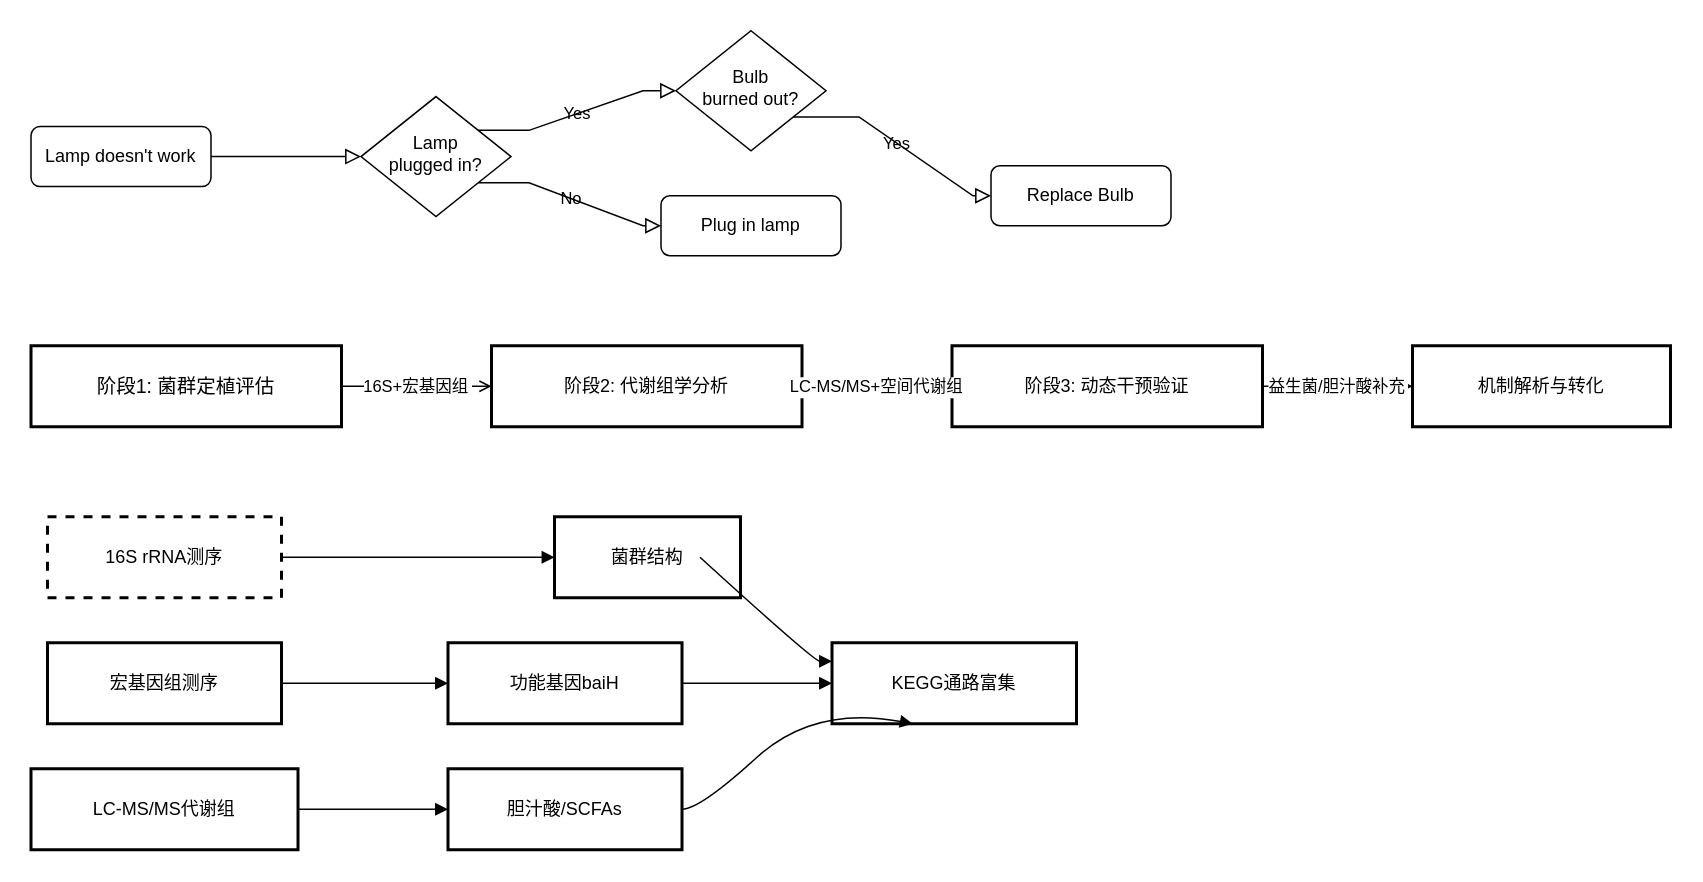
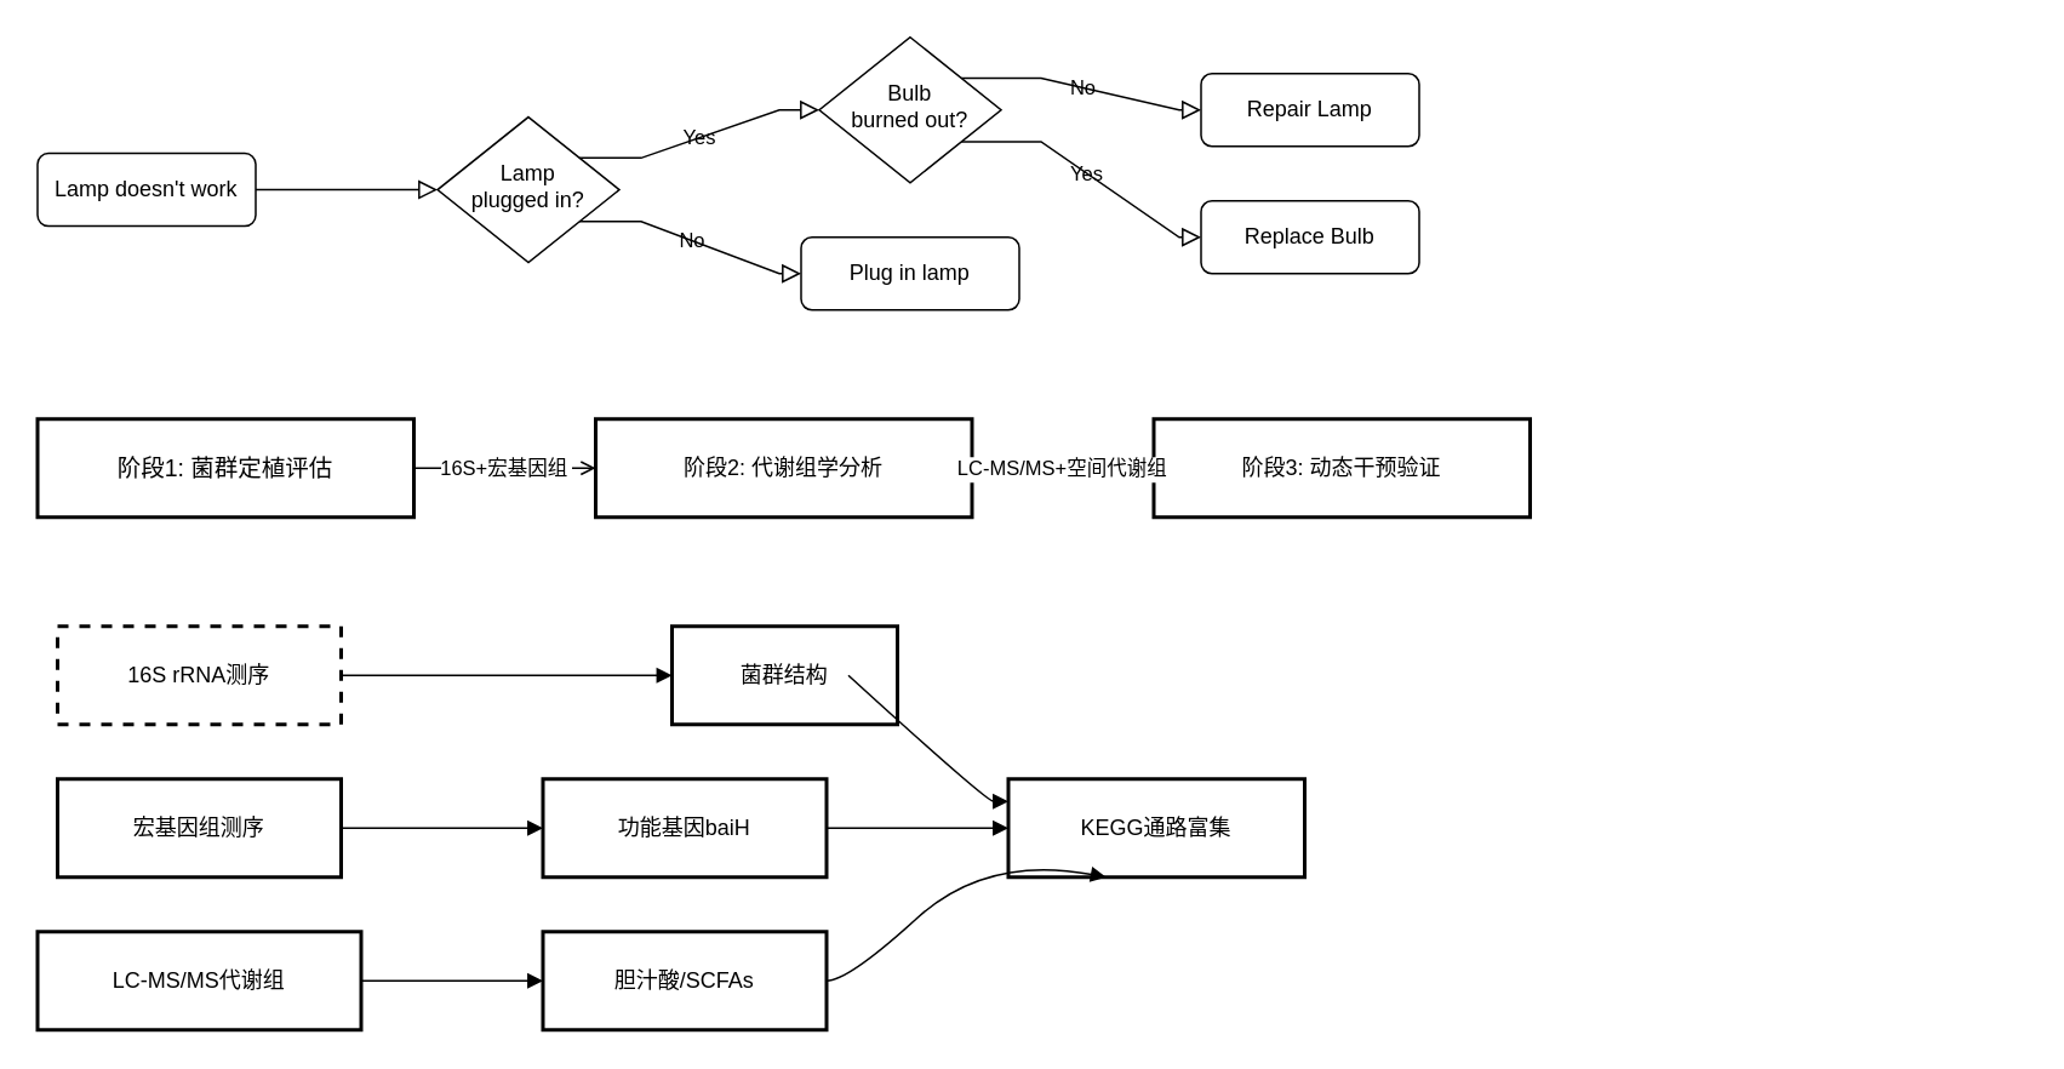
+ <mxCell id="8" value="No" style="rounded=0;html=1;jettySize=auto;orthogonalLoop=1;fontSize=11;endArrow=block;endFill=0;endSize=8;strokeWidth=1;shadow=0;labelBackgroundColor=none;edgeStyle=orthogonalEdgeStyle;noEdgeStyle=1;orthogonal=1;" parent="1" source="10" target="11" edge="1"><mxGeometry relative="1" as="geometry"><mxPoint as="offset" /><Array as="points"><mxPoint x="572" y="42.5" /><mxPoint x="648" y="60" /></Array></mxGeometry></mxCell>
+ <mxCell id="11" value="Repair Lamp" style="rounded=1;whiteSpace=wrap;html=1;fontSize=12;glass=0;strokeWidth=1;shadow=0;" parent="1" vertex="1"><mxGeometry x="660" y="40" width="120" height="40" as="geometry" /></mxCell>
- <mxCell id="19" value="益生菌/胆汁酸补充" style="curved=1;startArrow=none;endArrow=block;rounded=0;noEdgeStyle=1;orthogonal=1;edgeStyle=orthogonalEdgeStyle;" edge="1" parent="1" source="15" target="16"><mxGeometry relative="1" as="geometry"><Array as="points"><mxPoint x="853" y="257" /><mxPoint x="929" y="257" /></Array></mxGeometry></mxCell>
- <mxCell id="16" value="机制解析与转化" style="whiteSpace=wrap;strokeWidth=2;" vertex="1" parent="1"><mxGeometry x="941" y="230" width="172" height="54" as="geometry" /></mxCell>
